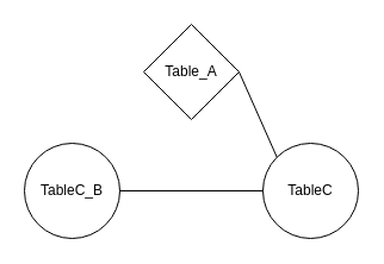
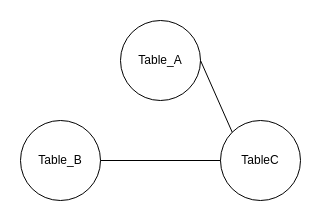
- <mxCell id="2" value="Table_A" style="rhombus;whiteSpace=wrap;html=1;aspect=fixed;" parent="1" vertex="1"><mxGeometry x="120" y="20" width="80" height="80" as="geometry" /></mxCell>
+ <mxCell id="2" value="Table_A" style="ellipse;whiteSpace=wrap;html=1;aspect=fixed;" parent="1" vertex="1"><mxGeometry x="120" y="20" width="80" height="80" as="geometry" /></mxCell>
- <mxCell id="3" value="TableC_B" style="ellipse;whiteSpace=wrap;html=1;aspect=fixed;" parent="1" vertex="1"><mxGeometry x="20" y="120" width="80" height="80" as="geometry" /></mxCell>
+ <mxCell id="3" value="Table_B" style="ellipse;whiteSpace=wrap;html=1;aspect=fixed;" parent="1" vertex="1"><mxGeometry x="20" y="120" width="80" height="80" as="geometry" /></mxCell>
